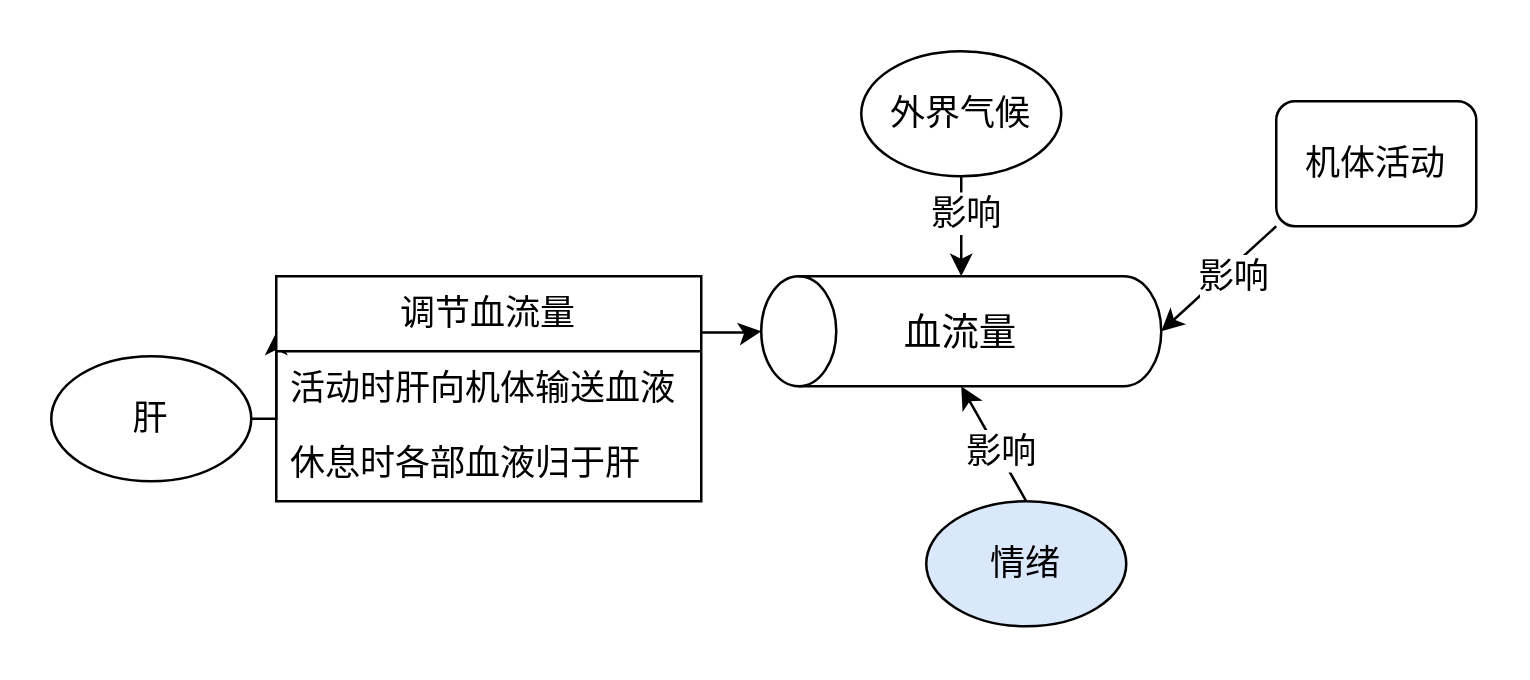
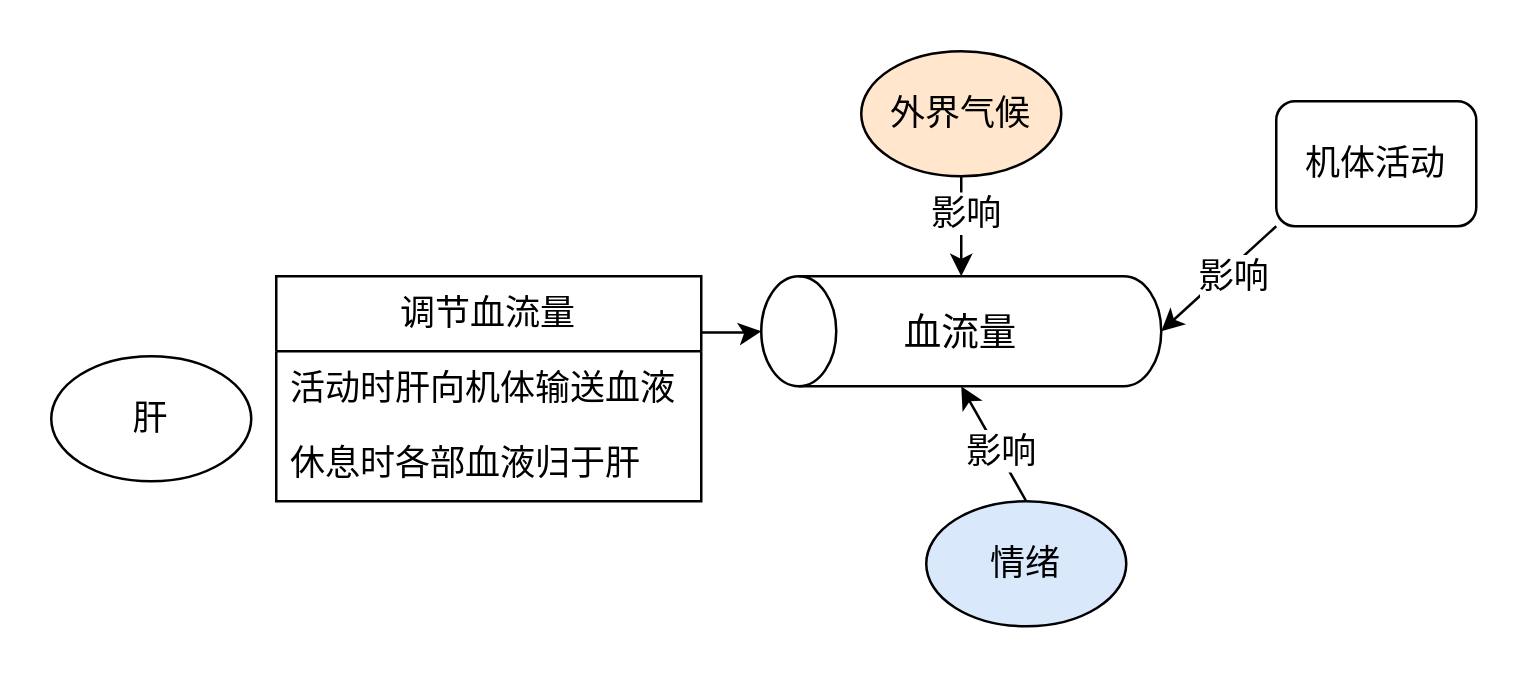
- <mxCell id="5" value="外界气候" style="ellipse;whiteSpace=wrap;html=1;fontSize=14;" vertex="1" parent="1"><mxGeometry x="344" y="20" width="80" height="50" as="geometry" /></mxCell>
+ <mxCell id="5" value="外界气候" style="ellipse;whiteSpace=wrap;html=1;fontSize=14;fillColor=#ffe6cc;" vertex="1" parent="1"><mxGeometry x="344" y="20" width="80" height="50" as="geometry" /></mxCell>
- <mxCell id="15" value="" style="edgeStyle=orthogonalEdgeStyle;rounded=0;orthogonalLoop=1;jettySize=auto;html=1;exitX=1;exitY=0.5;exitDx=0;exitDy=0;entryX=0;entryY=0.25;entryDx=0;entryDy=0;" edge="1" parent="1" source="14" target="16"><mxGeometry relative="1" as="geometry"><mxPoint x="130" y="132" as="sourcePoint" /><mxPoint x="304" y="132" as="targetPoint" /></mxGeometry></mxCell>
